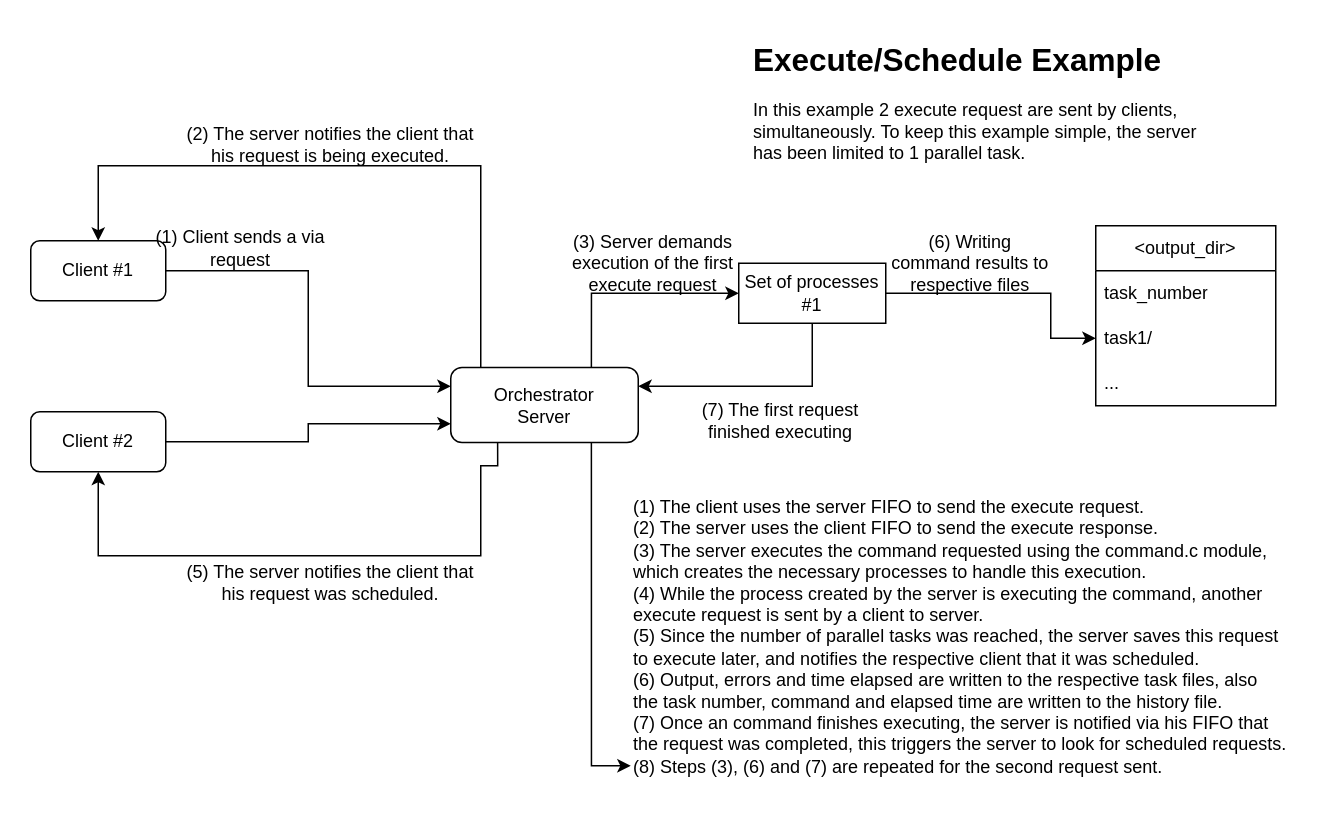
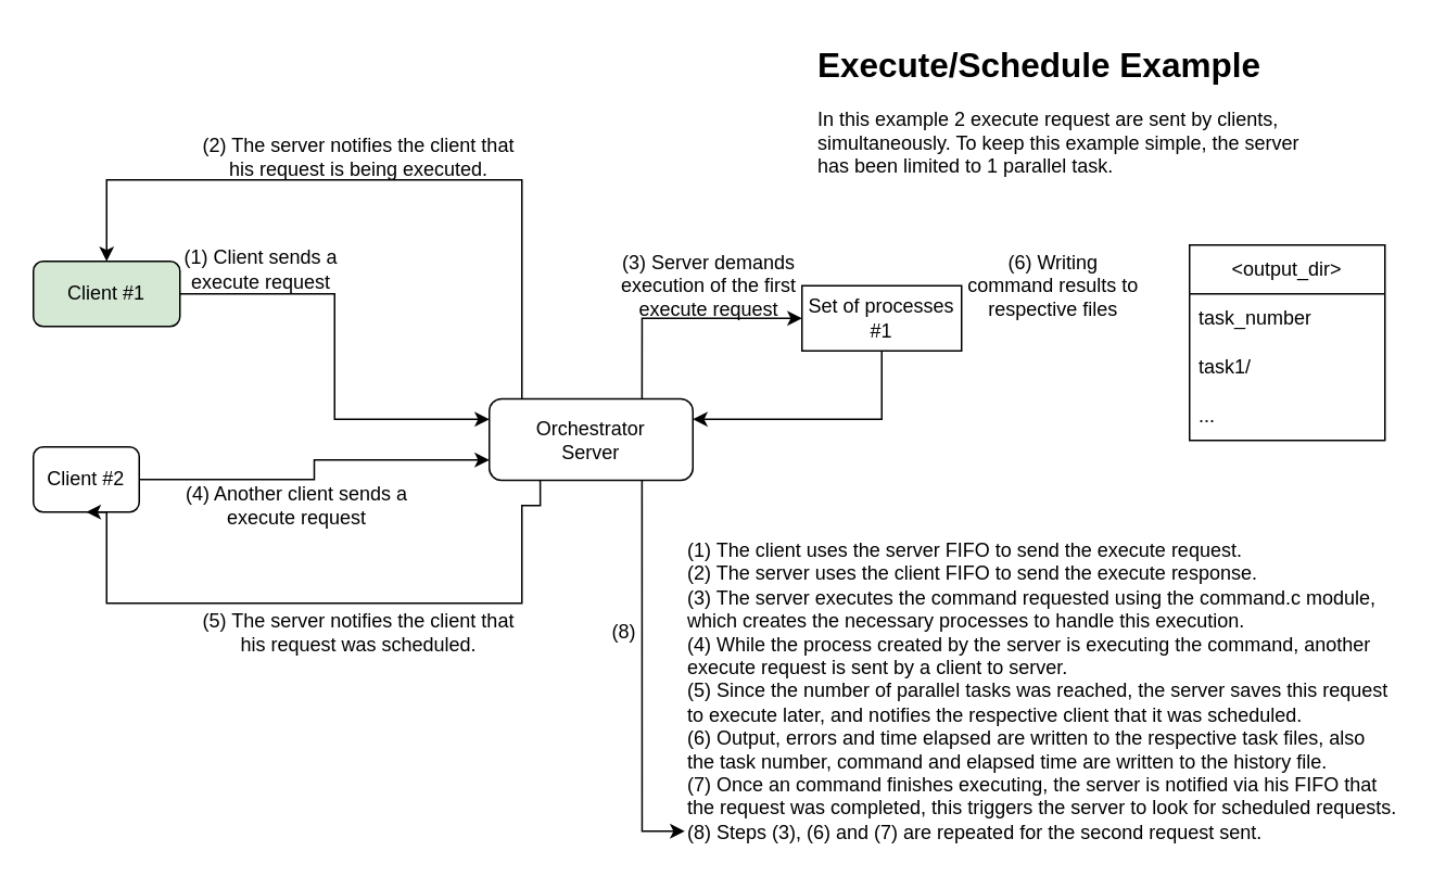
- <mxCell id="6" value="(1) Client sends a via request" style="text;html=1;align=center;verticalAlign=middle;whiteSpace=wrap;rounded=0;" vertex="1" parent="1"><mxGeometry x="90" y="150" width="140" height="30" as="geometry" /></mxCell>
+ <mxCell id="6" value="(1) Client sends a execute request" style="text;html=1;align=center;verticalAlign=middle;whiteSpace=wrap;rounded=0;" vertex="1" parent="1"><mxGeometry x="90" y="150" width="140" height="30" as="geometry" /></mxCell>
- <mxCell id="5" value="Client #1" style="rounded=1;whiteSpace=wrap;html=1;" vertex="1" parent="1"><mxGeometry x="20" y="160" width="90" height="40" as="geometry" /></mxCell>
+ <mxCell id="5" value="Client #1" style="rounded=1;whiteSpace=wrap;html=1;fillColor=#d5e8d4;" vertex="1" parent="1"><mxGeometry x="20" y="160" width="90" height="40" as="geometry" /></mxCell>
- <mxCell id="22" style="edgeStyle=orthogonalEdgeStyle;rounded=0;orthogonalLoop=1;jettySize=auto;html=1;exitX=1;exitY=0.5;exitDx=0;exitDy=0;entryX=0;entryY=0.5;entryDx=0;entryDy=0;" edge="1" parent="1" source="23" target="9"><mxGeometry relative="1" as="geometry"><Array as="points"><mxPoint x="700" y="195" /><mxPoint x="700" y="225" /></Array></mxGeometry></mxCell>
- <mxCell id="25" value="(7) The first request finished executing" style="text;html=1;align=center;verticalAlign=middle;whiteSpace=wrap;rounded=0;" vertex="1" parent="1"><mxGeometry x="460" y="265" width="120" height="30" as="geometry" /></mxCell>
- <mxCell id="3" value="Client #2" style="rounded=1;whiteSpace=wrap;html=1;" vertex="1" parent="1"><mxGeometry x="20" y="274" width="90" height="40" as="geometry" /></mxCell>
+ <mxCell id="3" value="Client #2" style="rounded=1;whiteSpace=wrap;html=1;" vertex="1" parent="1"><mxGeometry x="20" y="274" width="65" height="40" as="geometry" /></mxCell>
+ <mxCell id="19" value="(4) Another client sends a execute request" style="text;html=1;align=center;verticalAlign=middle;whiteSpace=wrap;rounded=0;" vertex="1" parent="1"><mxGeometry x="112" y="295" width="140" height="30" as="geometry" /></mxCell>
+ <mxCell id="27" value="(8)" style="text;html=1;align=center;verticalAlign=middle;whiteSpace=wrap;rounded=0;" vertex="1" parent="1"><mxGeometry x="353" y="373" width="60" height="30" as="geometry" /></mxCell>
